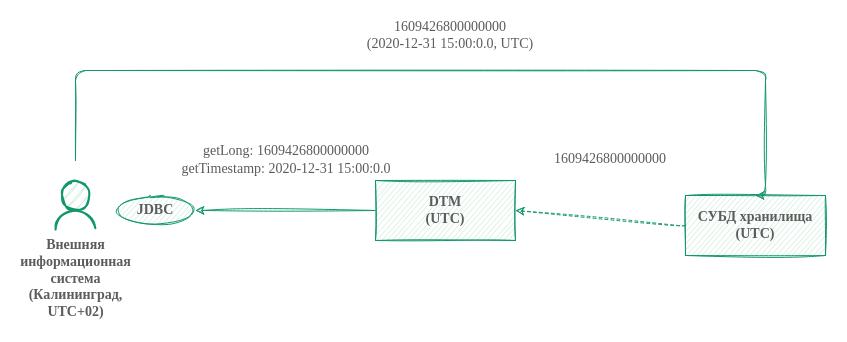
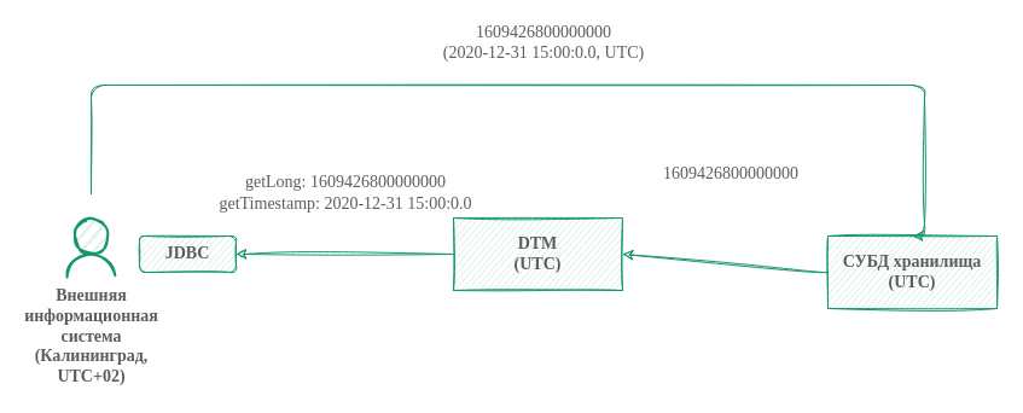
- <mxCell id="13" value="&lt;font color=&quot;#5c5c5c&quot; face=&quot;comic sans ms&quot;&gt;&lt;font style=&quot;font-size: 14px&quot;&gt;1609426800000000 &lt;/font&gt;&lt;br&gt;&lt;/font&gt;" style="text;html=1;strokeColor=none;fillColor=none;align=center;verticalAlign=middle;whiteSpace=wrap;rounded=0;" vertex="1" parent="1"><mxGeometry x="525" y="149" width="170" height="20" as="geometry" /></mxCell>
+ <mxCell id="13" value="&lt;font color=&quot;#5c5c5c&quot; face=&quot;comic sans ms&quot;&gt;&lt;font style=&quot;font-size: 14px&quot;&gt;1609426800000000 &lt;/font&gt;&lt;br&gt;&lt;/font&gt;" style="text;html=1;strokeColor=none;fillColor=none;align=center;verticalAlign=middle;whiteSpace=wrap;rounded=0;" vertex="1" parent="1"><mxGeometry x="520" y="134" width="170" height="20" as="geometry" /></mxCell>
- <mxCell id="4" value="&lt;font style=&quot;font-size: 14px&quot;&gt;JDBC&lt;/font&gt;" style="ellipse;whiteSpace=wrap;html=1;strokeWidth=1;fontStyle=1;fontFamily=Comic Sans MS;fontColor=#5C5C5C;sketch=1;fillColor=#CCEBD8;strokeColor=#12976B;" vertex="1" parent="1"><mxGeometry x="115" y="195" width="80" height="30" as="geometry" /></mxCell>
+ <mxCell id="4" value="&lt;font style=&quot;font-size: 14px&quot;&gt;JDBC&lt;/font&gt;" style="rounded=1;whiteSpace=wrap;html=1;strokeWidth=1;fontStyle=1;fontFamily=Comic Sans MS;fontColor=#5C5C5C;sketch=1;fillColor=#CCEBD8;strokeColor=#12976B;" vertex="1" parent="1"><mxGeometry x="115" y="195" width="80" height="30" as="geometry" /></mxCell>
- <mxCell id="10" value="" style="endArrow=classic;html=1;entryX=1;entryY=0.5;entryDx=0;entryDy=0;shadow=0;curved=1;fontFamily=Comic Sans MS;fontColor=#5C5C5C;sketch=1;strokeColor=#12976B;exitX=0;exitY=0.5;exitDx=0;exitDy=0;dashed=1;" edge="1" parent="1" target="3" source="9"><mxGeometry width="50" height="50" relative="1" as="geometry"><mxPoint x="605" y="160" as="sourcePoint" /><mxPoint x="709" y="210" as="targetPoint" /><Array as="points" /></mxGeometry></mxCell>
+ <mxCell id="10" value="" style="endArrow=classic;html=1;entryX=1;entryY=0.5;entryDx=0;entryDy=0;shadow=0;curved=1;fontFamily=Comic Sans MS;fontColor=#5C5C5C;sketch=1;strokeColor=#12976B;exitX=0;exitY=0.5;exitDx=0;exitDy=0;" edge="1" parent="1" target="3" source="9"><mxGeometry width="50" height="50" relative="1" as="geometry"><mxPoint x="605" y="160" as="sourcePoint" /><mxPoint x="709" y="210" as="targetPoint" /><Array as="points" /></mxGeometry></mxCell>
